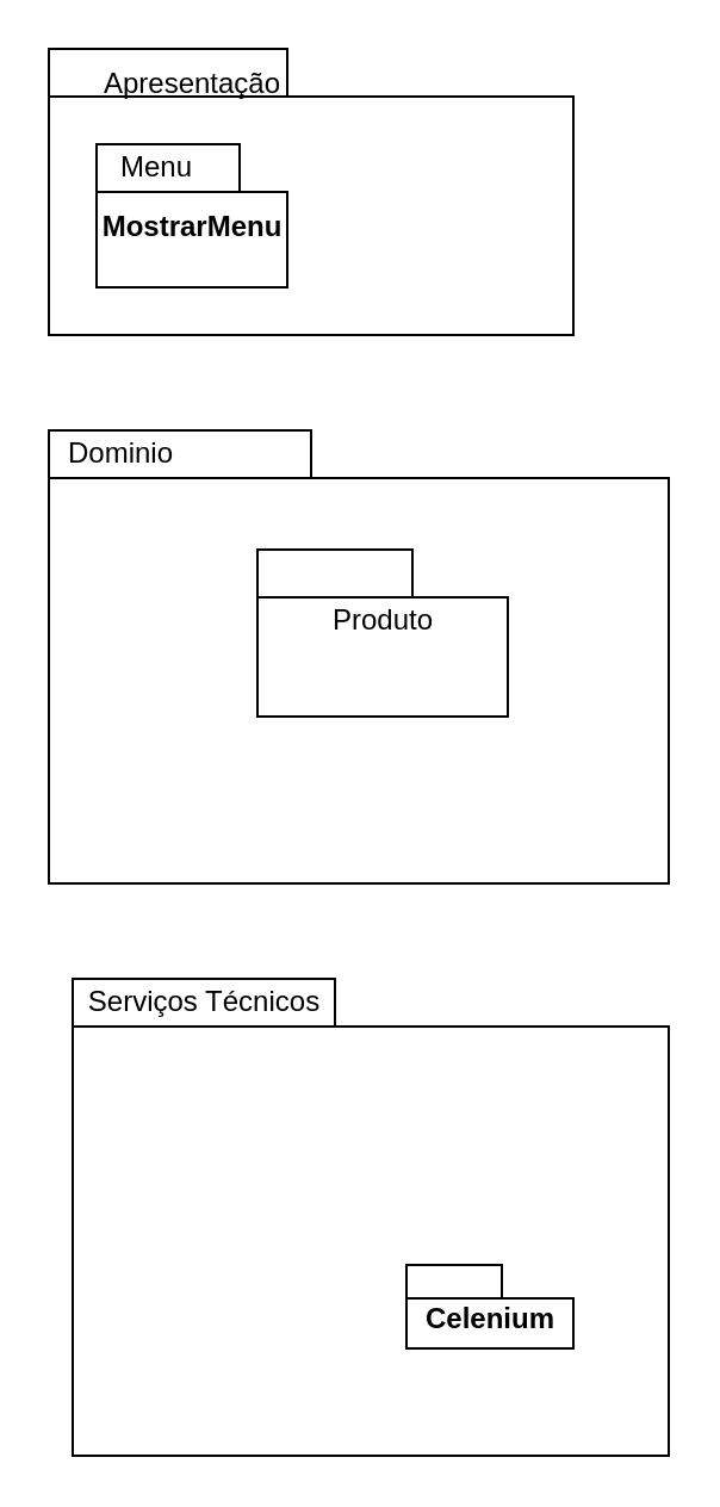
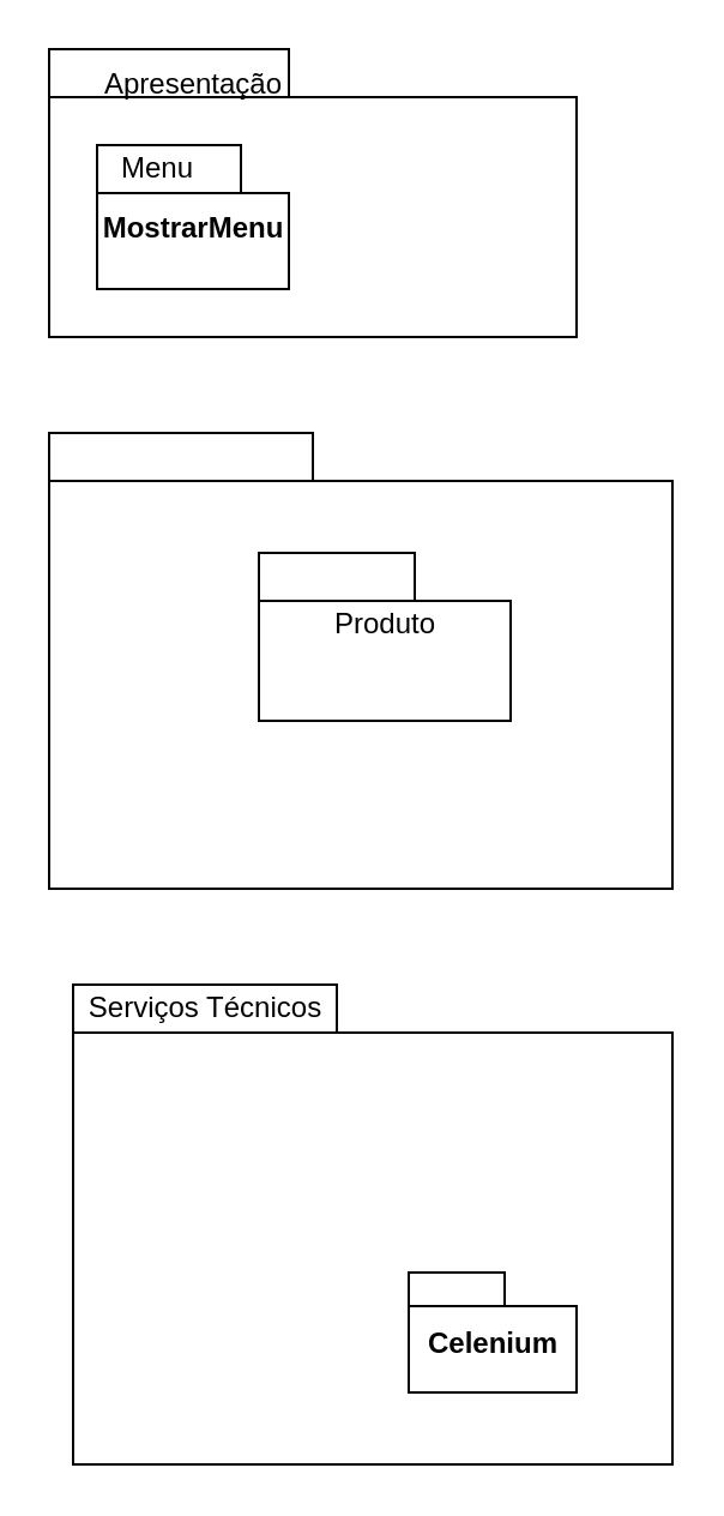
- <mxCell id="7" value="Dominio" style="text;html=1;align=center;verticalAlign=middle;resizable=0;points=[];autosize=1;" vertex="1" parent="1"><mxGeometry x="20" y="180" width="60" height="20" as="geometry" /></mxCell>
- <mxCell id="12" value="Celenium" style="shape=folder;fontStyle=1;spacingTop=10;tabWidth=40;tabHeight=14;tabPosition=left;html=1;" vertex="1" parent="1"><mxGeometry x="170" y="530" width="70" height="35" as="geometry" /></mxCell>
+ <mxCell id="12" value="Celenium" style="shape=folder;fontStyle=1;spacingTop=10;tabWidth=40;tabHeight=14;tabPosition=left;html=1;" vertex="1" parent="1"><mxGeometry x="170" y="530" width="70" height="50" as="geometry" /></mxCell>
